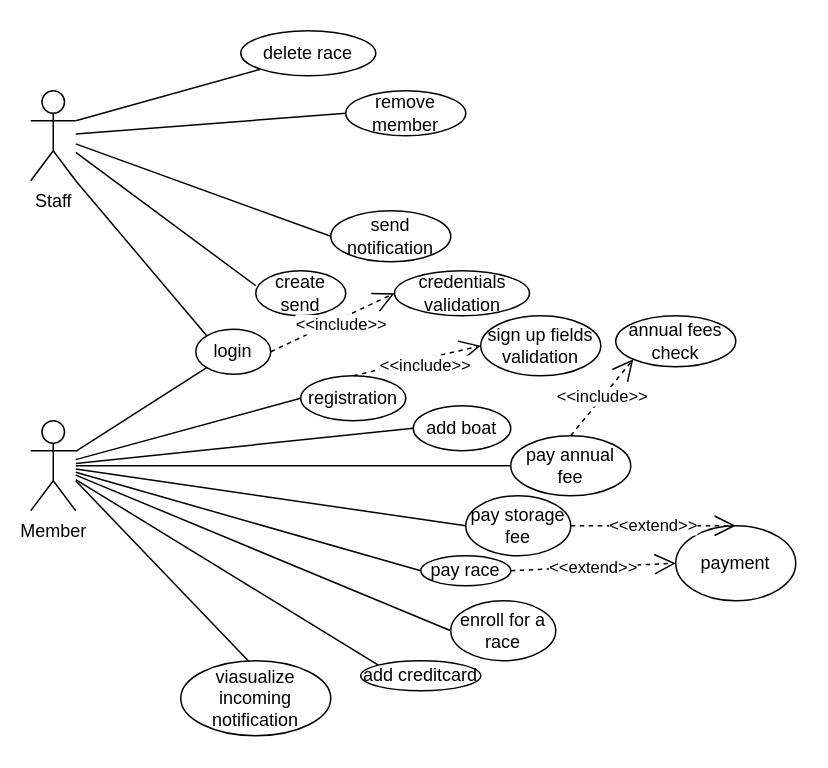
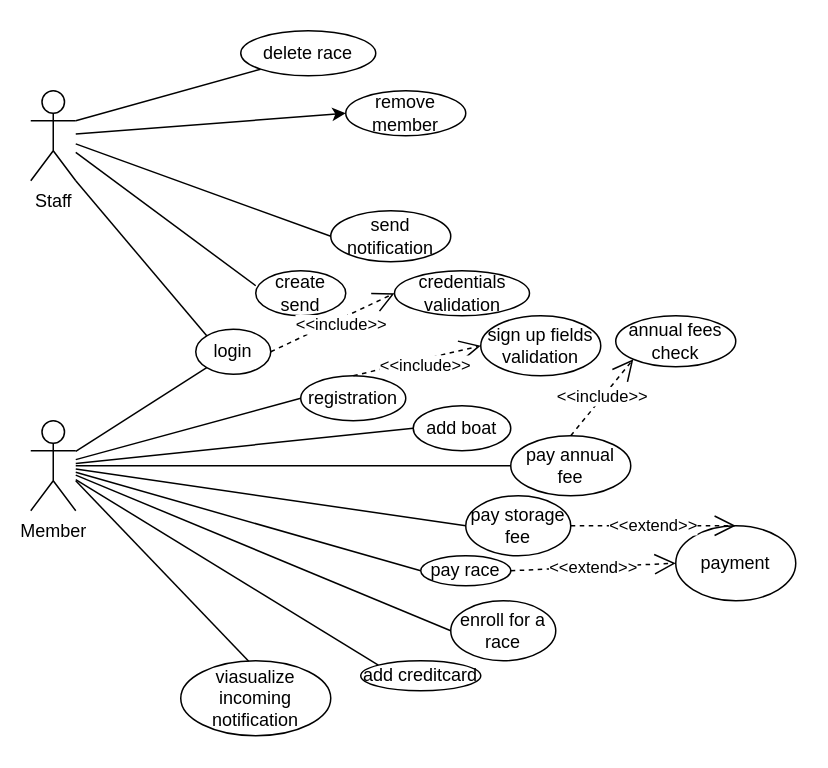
- <mxCell id="14" value="" style="endArrow=none;html=1;rounded=0;entryX=0;entryY=0.5;entryDx=0;entryDy=0;" edge="1" parent="1" source="2" target="5"><mxGeometry width="50" height="50" relative="1" as="geometry"><mxPoint x="140" y="140" as="sourcePoint" /><mxPoint x="150" y="100" as="targetPoint" /></mxGeometry></mxCell>
+ <mxCell id="14" value="" style="endArrow=classic;html=1;rounded=0;entryX=0;entryY=0.5;entryDx=0;entryDy=0;" edge="1" parent="1" source="2" target="5"><mxGeometry width="50" height="50" relative="1" as="geometry"><mxPoint x="140" y="140" as="sourcePoint" /><mxPoint x="150" y="100" as="targetPoint" /></mxGeometry></mxCell>
